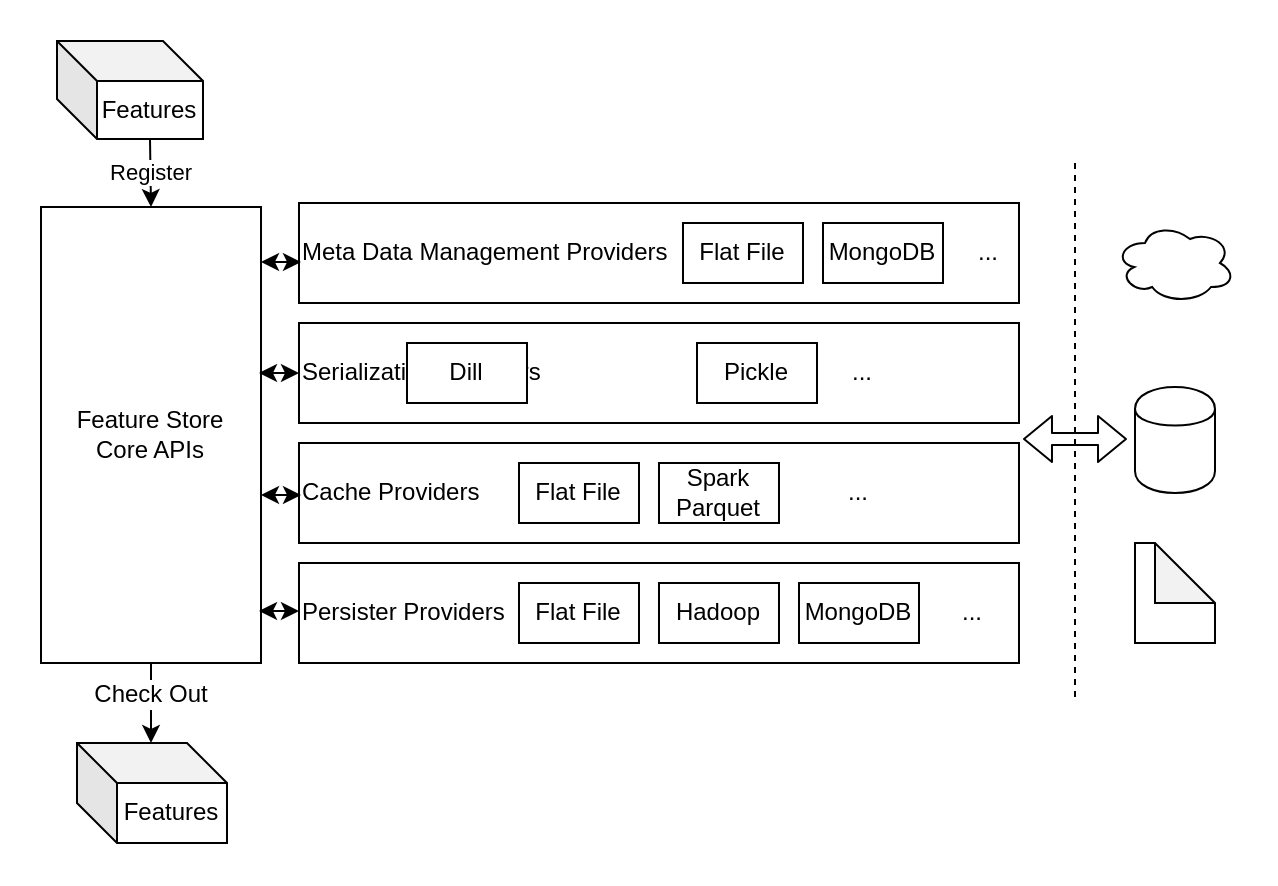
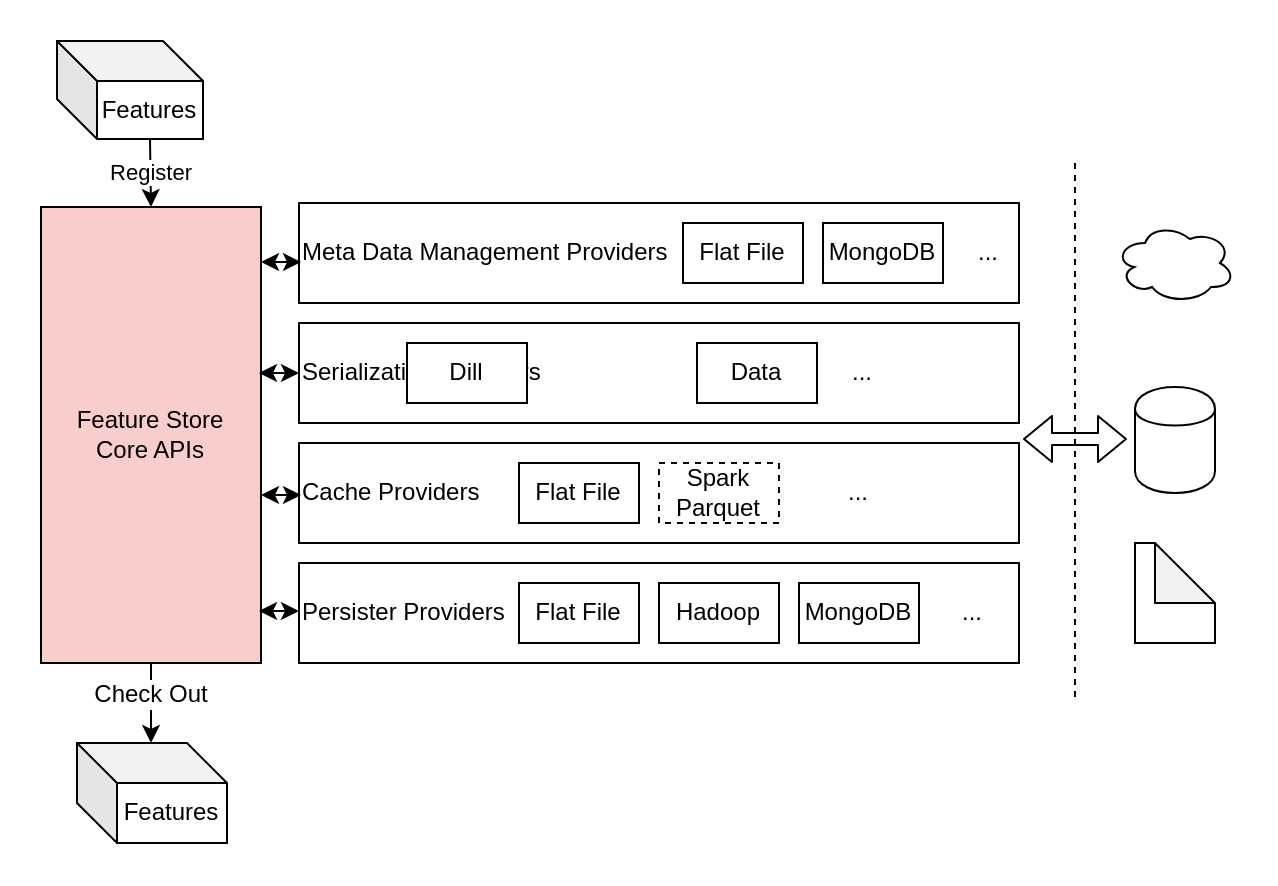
- <mxCell id="11" value="Pickle" style="rounded=0;whiteSpace=wrap;html=1;align=center;" vertex="1" parent="1"><mxGeometry x="348" y="171" width="60" height="30" as="geometry" /></mxCell>
+ <mxCell id="11" value="Data" style="rounded=0;whiteSpace=wrap;html=1;align=center;" vertex="1" parent="1"><mxGeometry x="348" y="171" width="60" height="30" as="geometry" /></mxCell>
- <mxCell id="2" value="Feature Store&lt;br&gt;Core APIs&lt;br&gt;" style="rounded=0;whiteSpace=wrap;html=1;" vertex="1" parent="1"><mxGeometry x="20" y="103" width="110" height="228" as="geometry" /></mxCell>
+ <mxCell id="2" value="Feature Store&lt;br&gt;Core APIs&lt;br&gt;" style="rounded=0;whiteSpace=wrap;html=1;fillColor=#f8cecc;" vertex="1" parent="1"><mxGeometry x="20" y="103" width="110" height="228" as="geometry" /></mxCell>
- <mxCell id="15" value="&lt;span&gt;Spark Parquet&lt;/span&gt;" style="rounded=0;whiteSpace=wrap;html=1;align=center;" vertex="1" parent="1"><mxGeometry x="329" y="231" width="60" height="30" as="geometry" /></mxCell>
+ <mxCell id="15" value="&lt;span&gt;Spark Parquet&lt;/span&gt;" style="rounded=0;whiteSpace=wrap;html=1;align=center;dashed=1;" vertex="1" parent="1"><mxGeometry x="329" y="231" width="60" height="30" as="geometry" /></mxCell>
